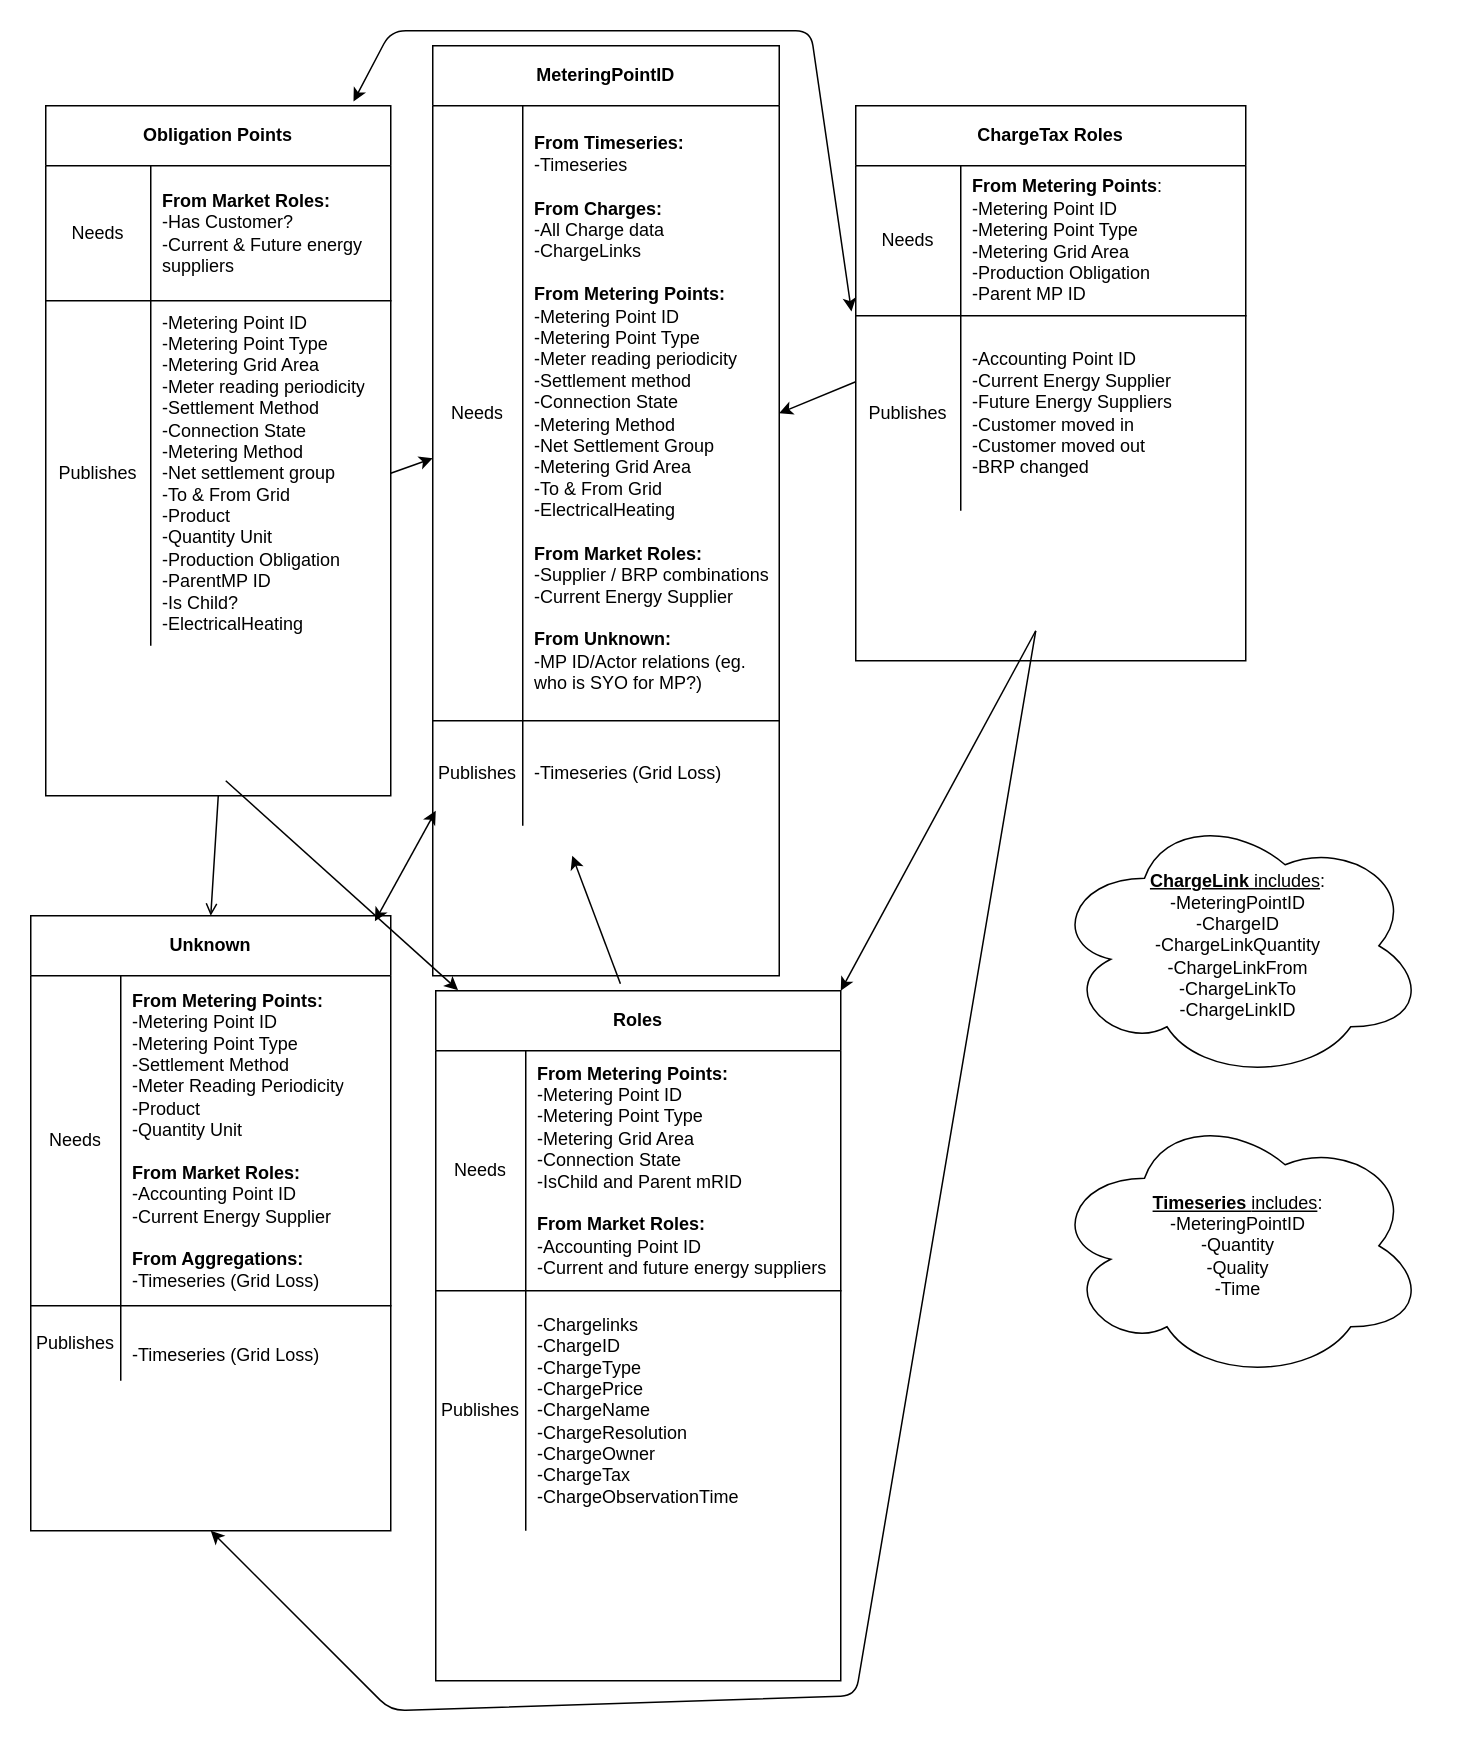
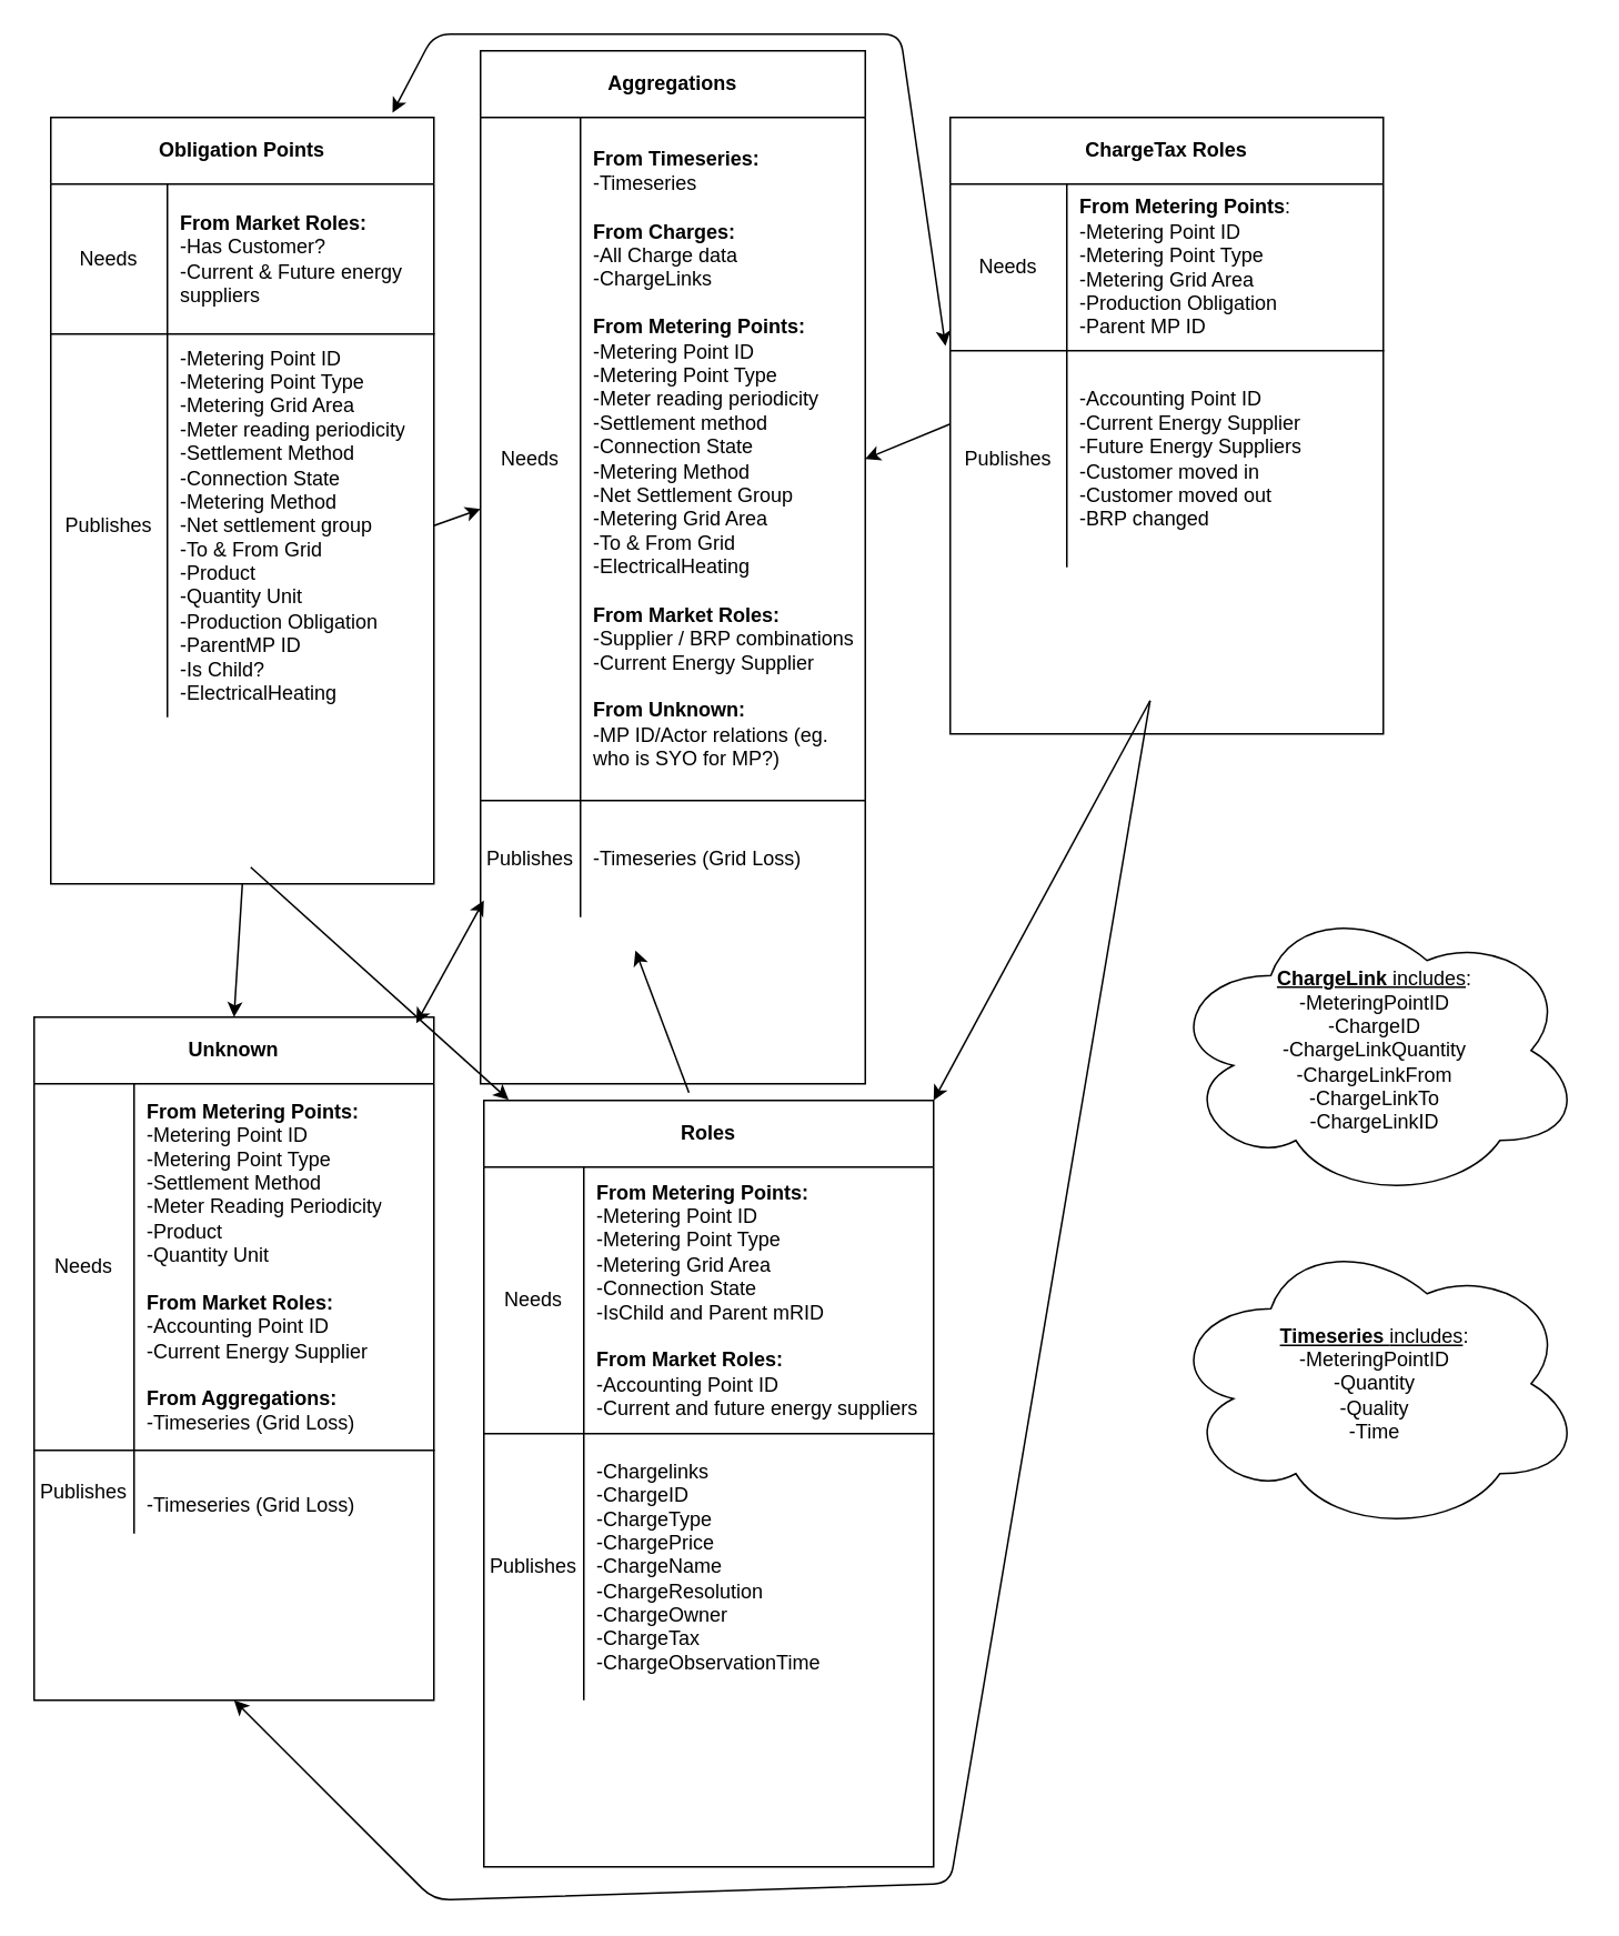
- <mxCell id="9" value="MeteringPointID" style="shape=table;html=1;whiteSpace=wrap;startSize=40;container=1;collapsible=0;childLayout=tableLayout;fixedRows=1;rowLines=0;fontStyle=1;align=center;" parent="1" vertex="1"><mxGeometry x="288" y="30" width="231" height="620" as="geometry" /></mxCell>
+ <mxCell id="9" value="Aggregations" style="shape=table;html=1;whiteSpace=wrap;startSize=40;container=1;collapsible=0;childLayout=tableLayout;fixedRows=1;rowLines=0;fontStyle=1;align=center;" parent="1" vertex="1"><mxGeometry x="288" y="30" width="231" height="620" as="geometry" /></mxCell>
- <mxCell id="42" value="" style="endArrow=open;html=1;exitX=0.5;exitY=1;exitDx=0;exitDy=0;entryX=0.5;entryY=0;entryDx=0;entryDy=0;" parent="1" source="2" target="23" edge="1"><mxGeometry width="50" height="50" relative="1" as="geometry"><mxPoint x="380" y="570" as="sourcePoint" /><mxPoint x="430" y="520" as="targetPoint" /></mxGeometry></mxCell>
+ <mxCell id="42" value="" style="endArrow=classic;html=1;exitX=0.5;exitY=1;exitDx=0;exitDy=0;entryX=0.5;entryY=0;entryDx=0;entryDy=0;" parent="1" source="2" target="23" edge="1"><mxGeometry width="50" height="50" relative="1" as="geometry"><mxPoint x="380" y="570" as="sourcePoint" /><mxPoint x="430" y="520" as="targetPoint" /></mxGeometry></mxCell>
